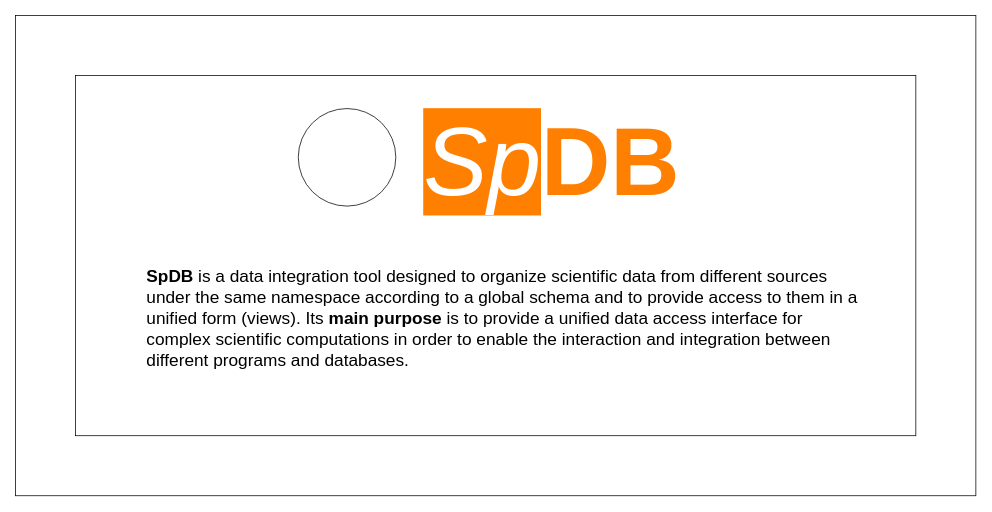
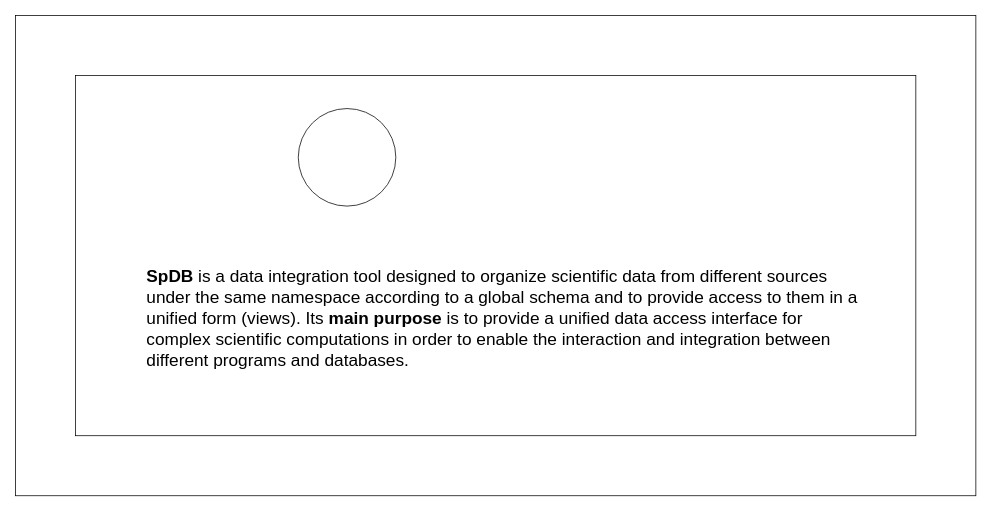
- <mxCell id="4" value="&lt;font style=&quot;font-size: 128px&quot;&gt;&lt;i style=&quot;background-color: rgb(255 , 128 , 0) ; color: rgb(255 , 255 , 255)&quot;&gt;Sp&lt;/i&gt;&lt;b&gt;&lt;font color=&quot;#ff8000&quot; style=&quot;background-color: rgb(255 , 255 , 255)&quot;&gt;DB&lt;/font&gt;&lt;/b&gt;&lt;/font&gt;" style="text;html=1;strokeColor=none;fillColor=none;align=center;verticalAlign=middle;whiteSpace=wrap;rounded=0;" vertex="1" parent="1"><mxGeometry x="540" y="150" width="390" height="130" as="geometry" /></mxCell>
